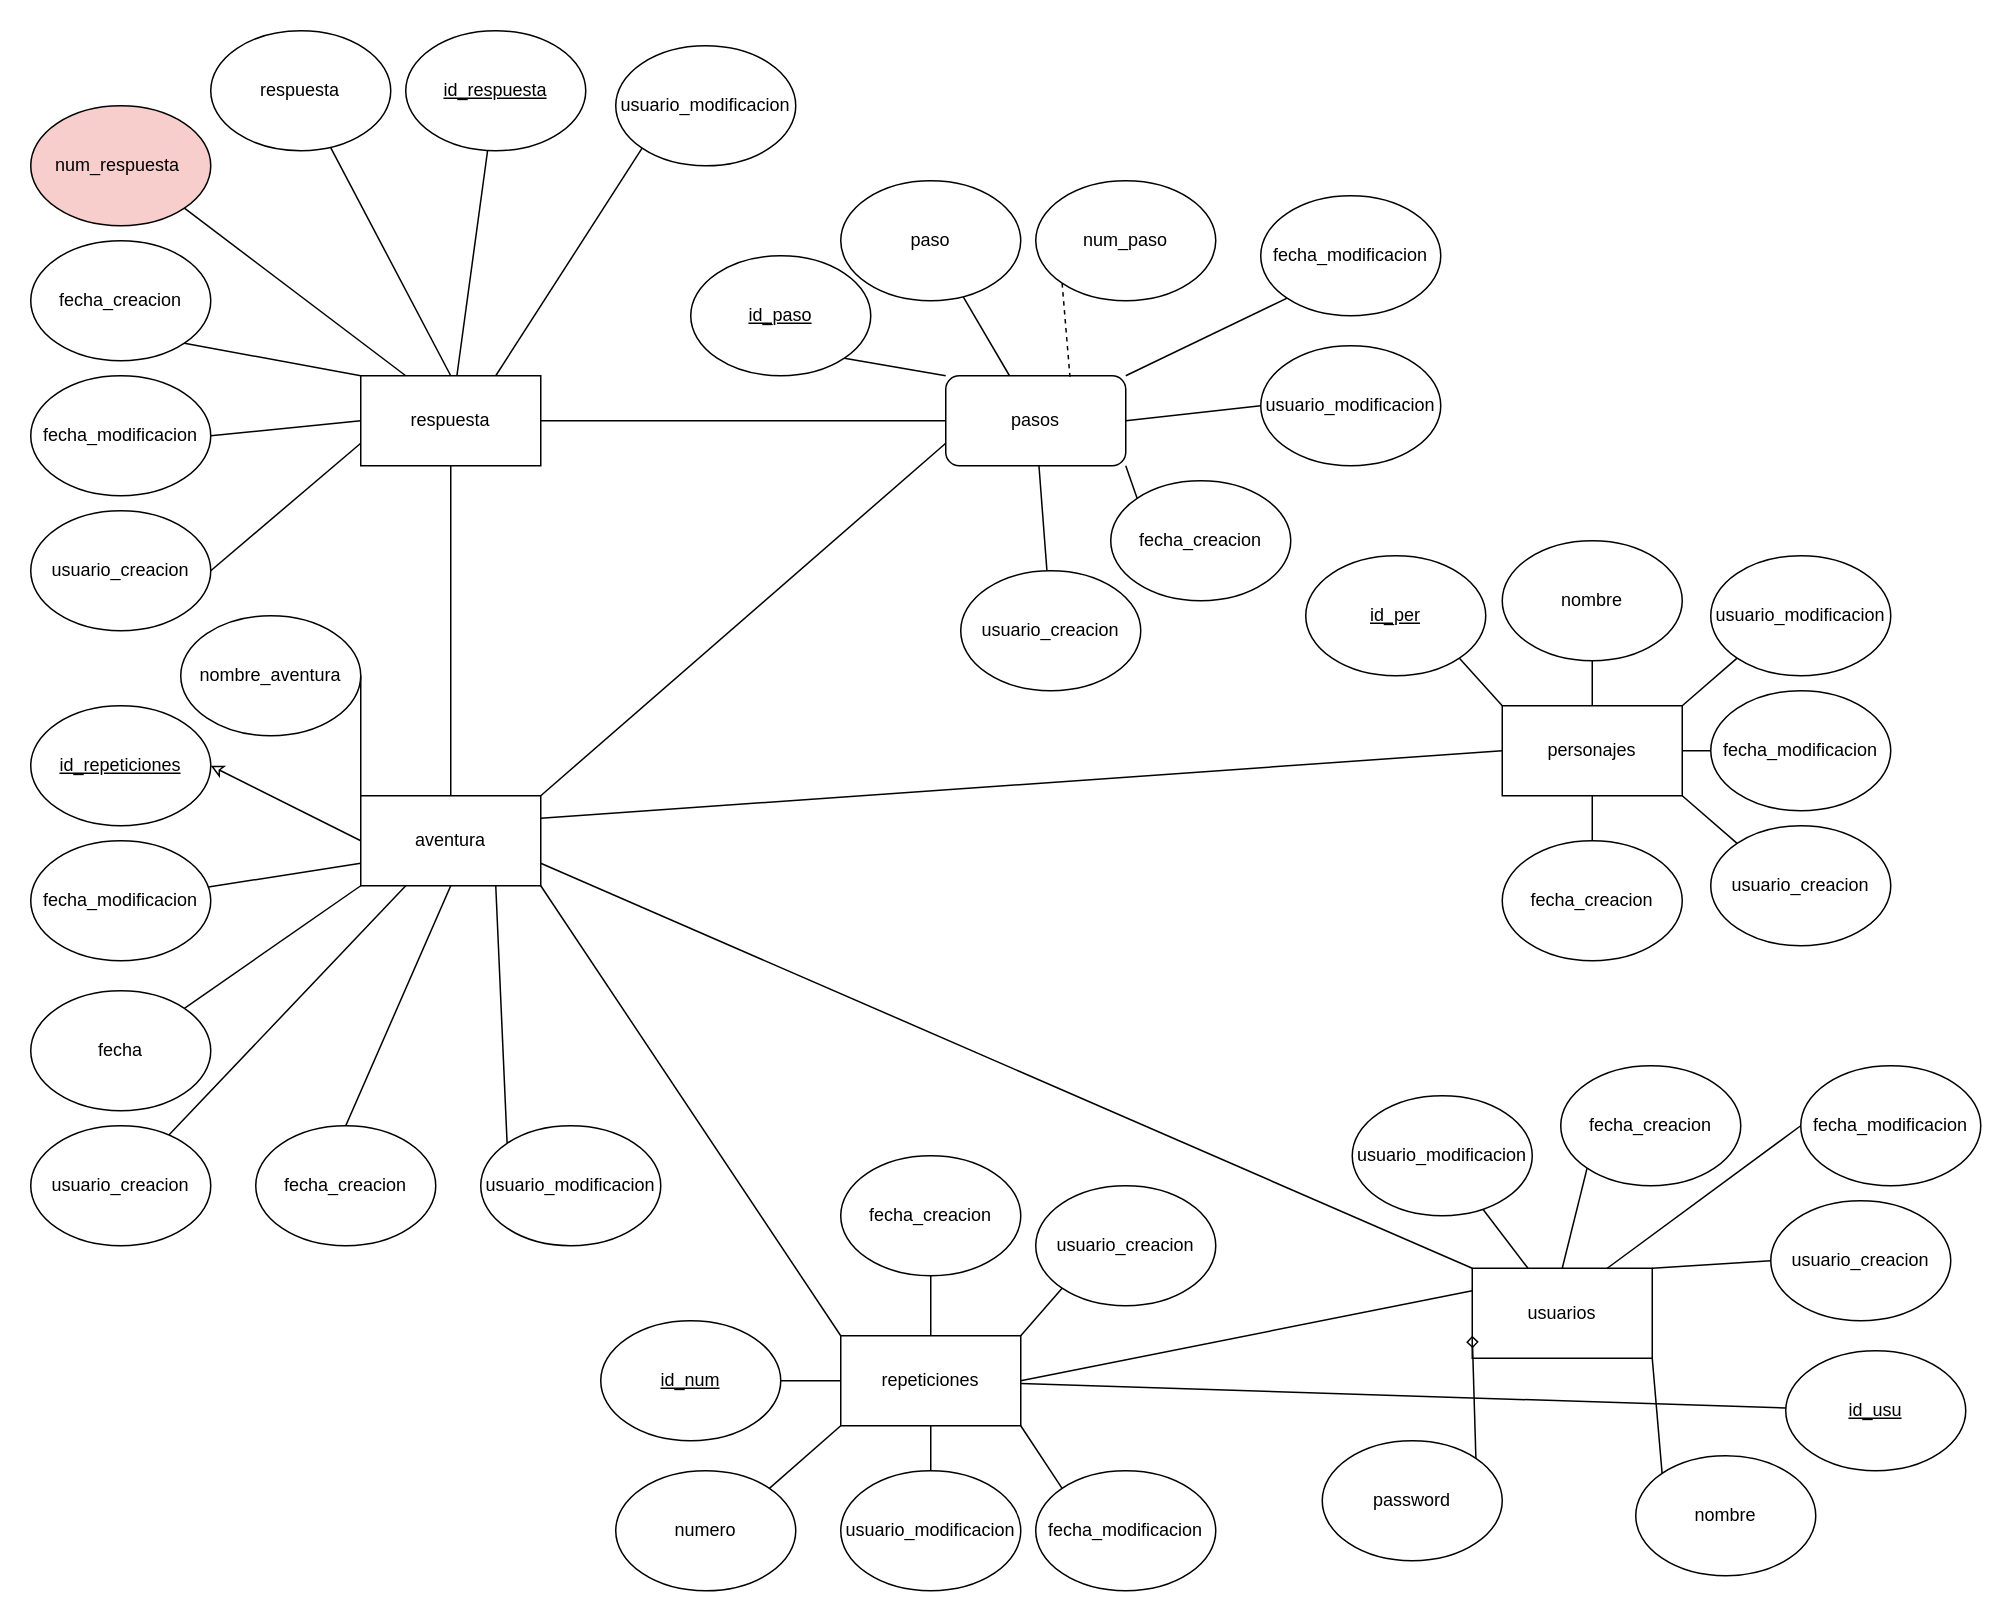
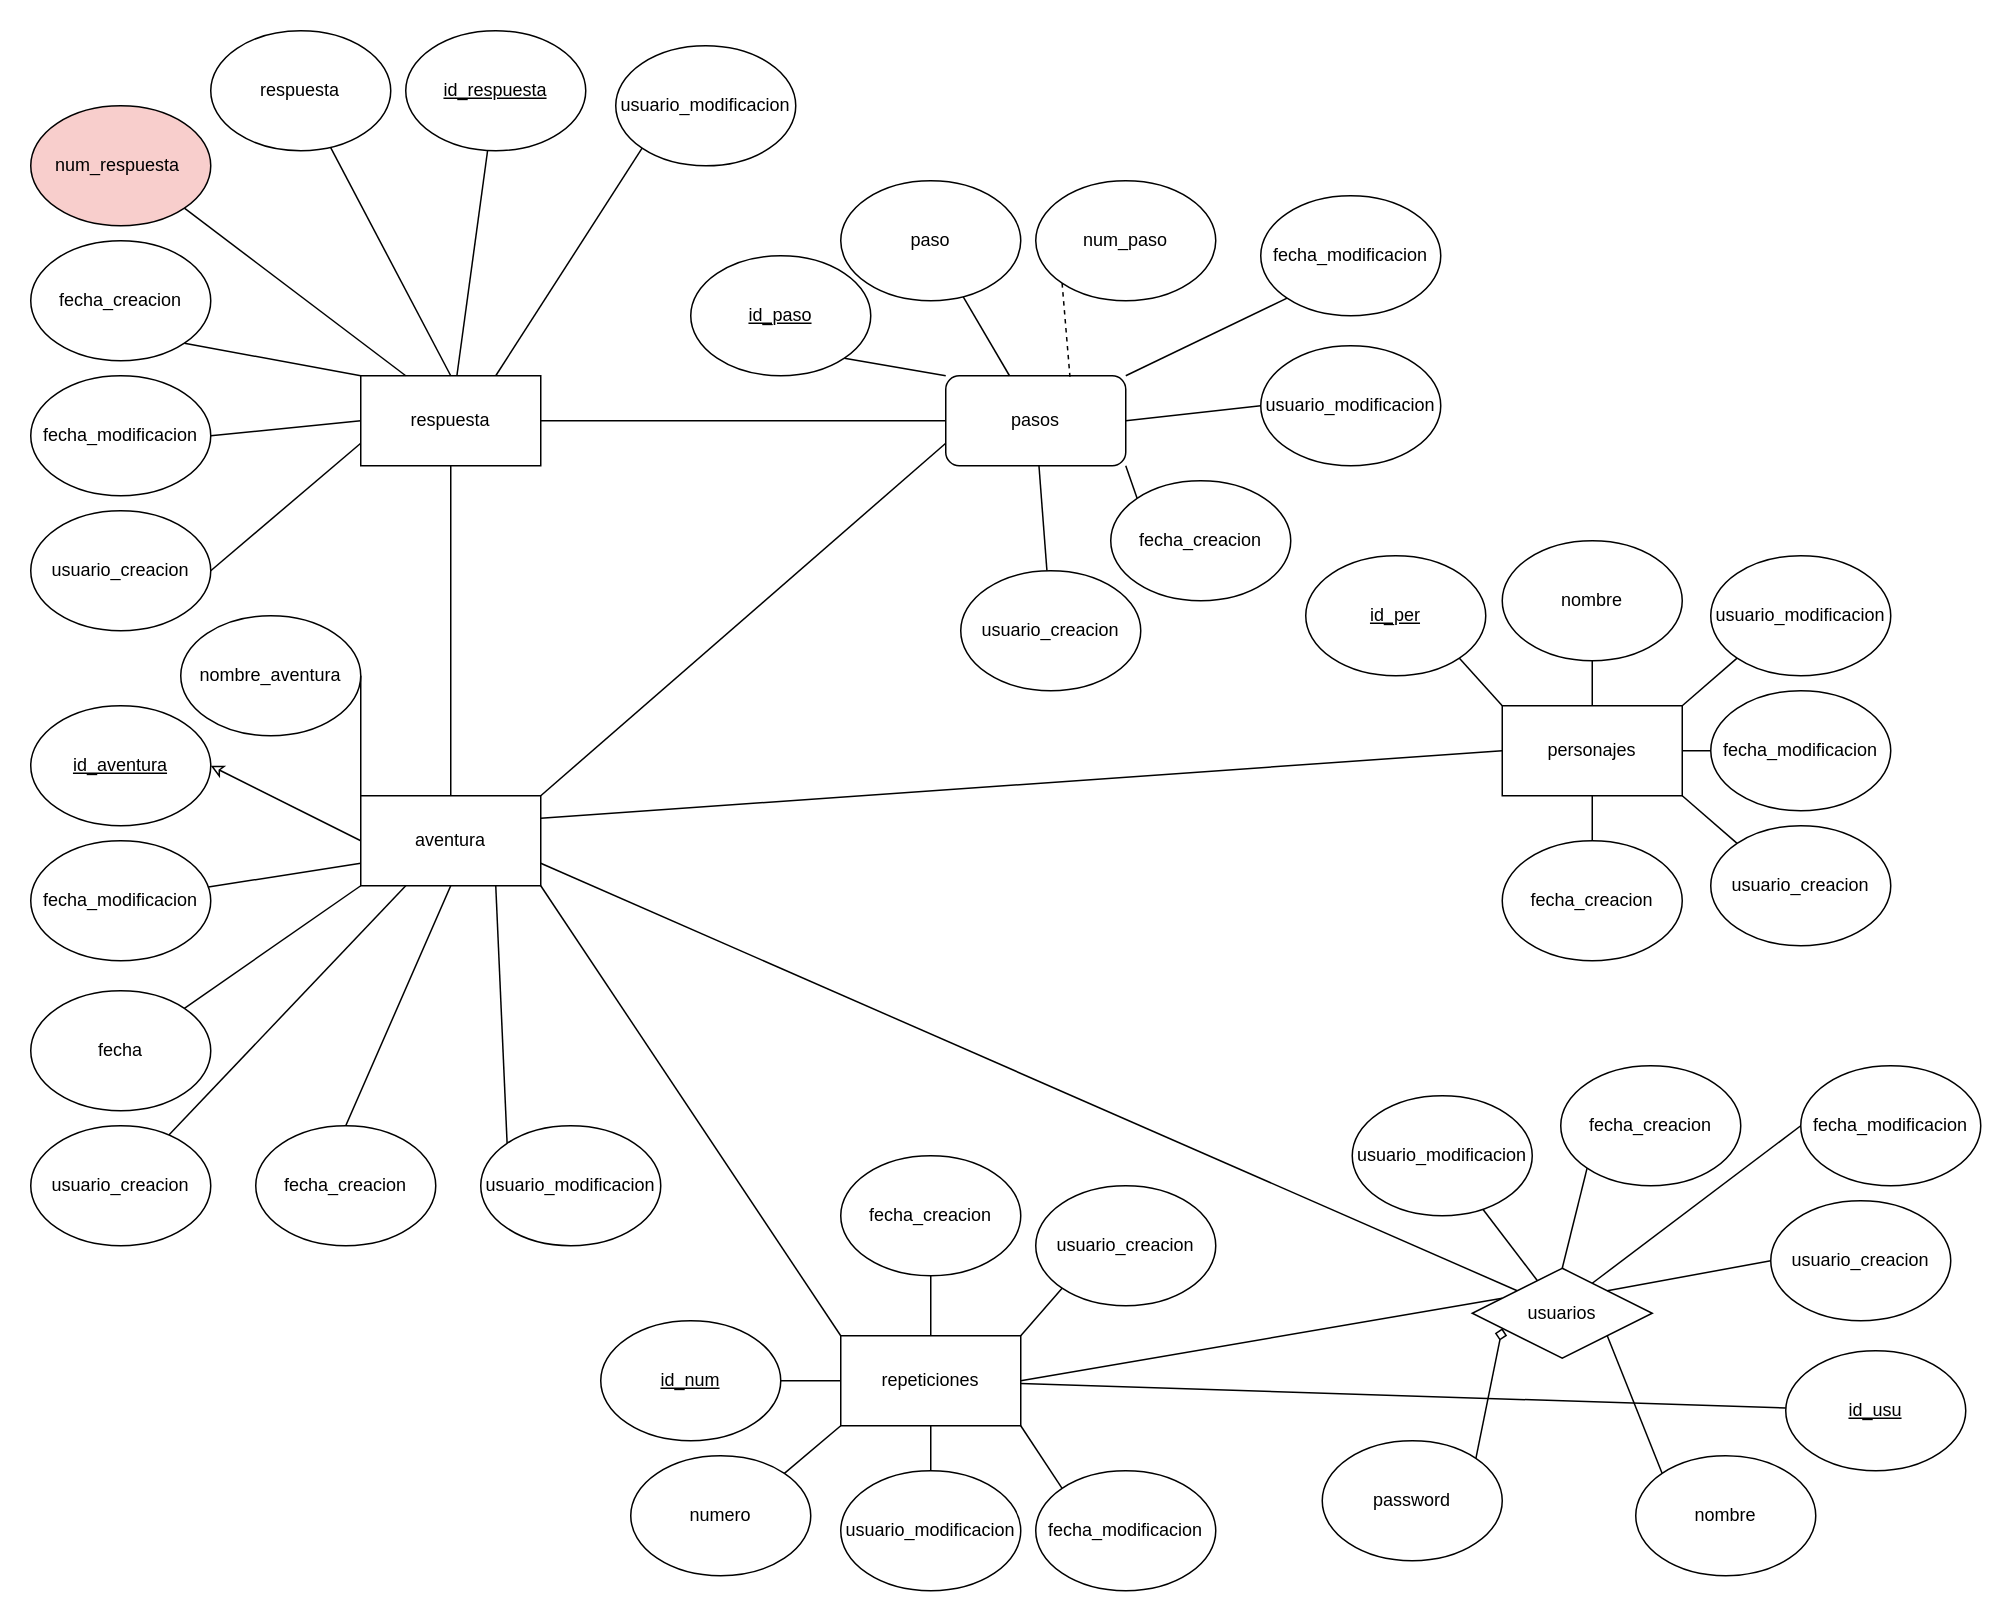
- <mxCell id="12" value="&lt;u&gt;id_repeticiones&lt;/u&gt;" style="ellipse;whiteSpace=wrap;html=1;" parent="1" vertex="1"><mxGeometry x="20" y="470" width="120" height="80" as="geometry" /></mxCell>
+ <mxCell id="12" value="&lt;u&gt;id_aventura&lt;/u&gt;" style="ellipse;whiteSpace=wrap;html=1;" parent="1" vertex="1"><mxGeometry x="20" y="470" width="120" height="80" as="geometry" /></mxCell>
- <mxCell id="42" value="usuarios" style="rounded=0;whiteSpace=wrap;html=1;" parent="1" vertex="1"><mxGeometry x="981" y="845" width="120" height="60" as="geometry" /></mxCell>
+ <mxCell id="42" value="usuarios" style="rhombus;whiteSpace=wrap;html=1;" parent="1" vertex="1"><mxGeometry x="981" y="845" width="120" height="60" as="geometry" /></mxCell>
- <mxCell id="94" value="numero" style="ellipse;whiteSpace=wrap;html=1;" parent="1" vertex="1"><mxGeometry x="410" y="980" width="120" height="80" as="geometry" /></mxCell>
+ <mxCell id="94" value="numero" style="ellipse;whiteSpace=wrap;html=1;" parent="1" vertex="1"><mxGeometry x="420" y="970" width="120" height="80" as="geometry" /></mxCell>
